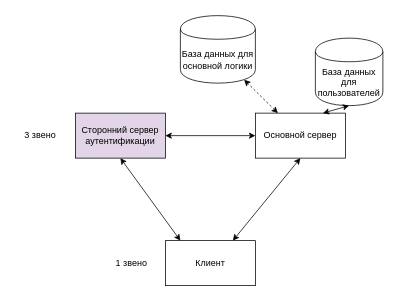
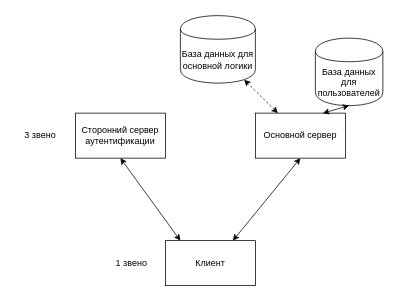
- <mxCell id="4" value="Сторонний сервер аутентификации" style="rounded=0;whiteSpace=wrap;html=1;fillColor=#e1d5e7;" parent="1" vertex="1"><mxGeometry x="100" y="150" width="120" height="60" as="geometry" /></mxCell>
+ <mxCell id="4" value="Сторонний сервер аутентификации" style="rounded=0;whiteSpace=wrap;html=1;" parent="1" vertex="1"><mxGeometry x="100" y="150" width="120" height="60" as="geometry" /></mxCell>
- <mxCell id="12" value="" style="endArrow=classic;startArrow=classic;html=1;exitX=1;exitY=0.5;exitDx=0;exitDy=0;entryX=0;entryY=0.5;entryDx=0;entryDy=0;" parent="1" source="4" target="5" edge="1"><mxGeometry width="50" height="50" relative="1" as="geometry"><mxPoint x="260" y="230" as="sourcePoint" /><mxPoint x="310" y="180" as="targetPoint" /></mxGeometry></mxCell>
